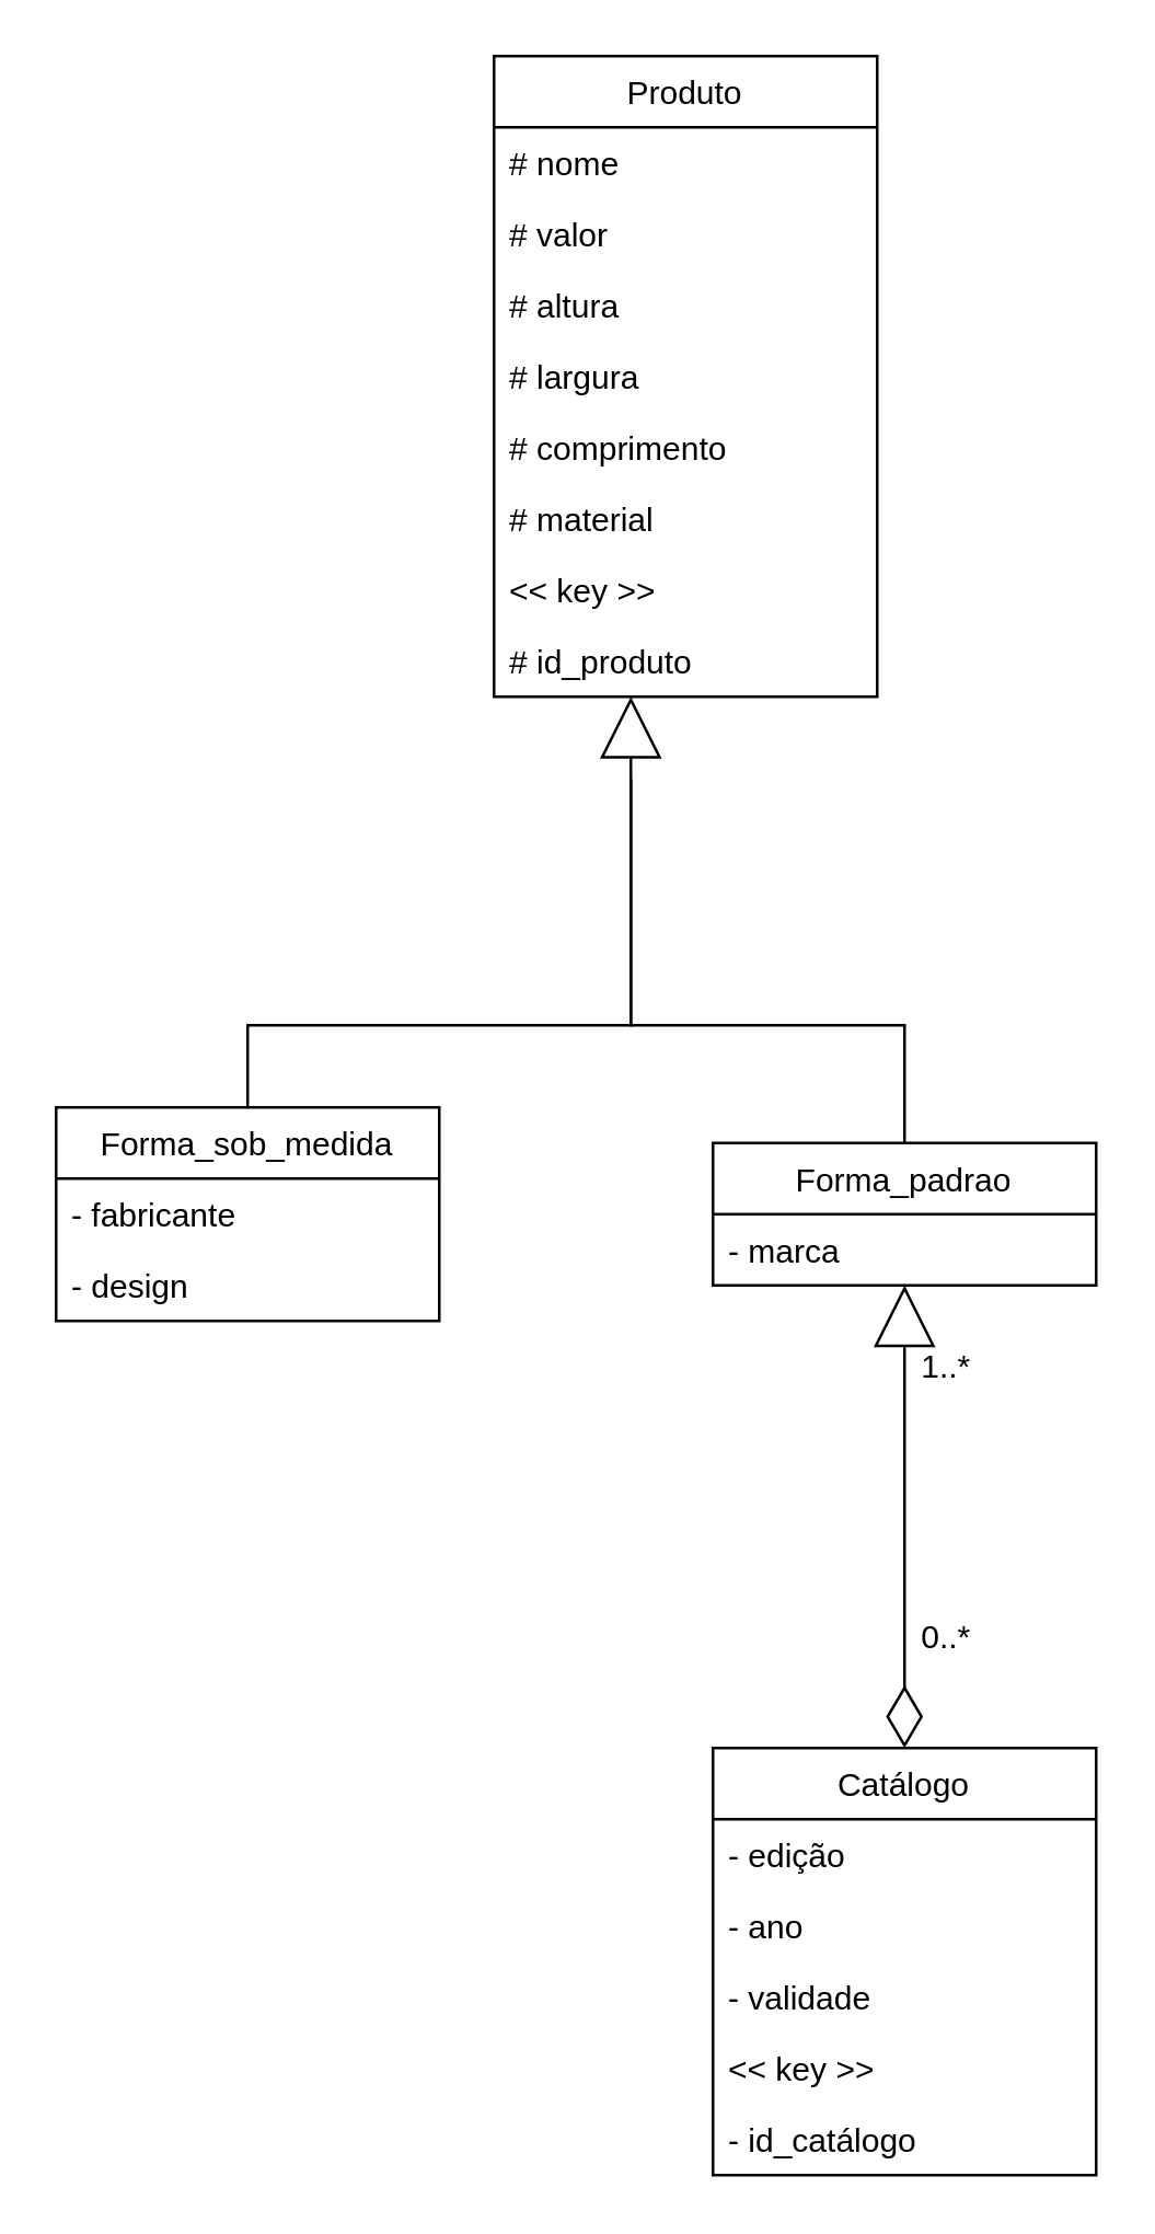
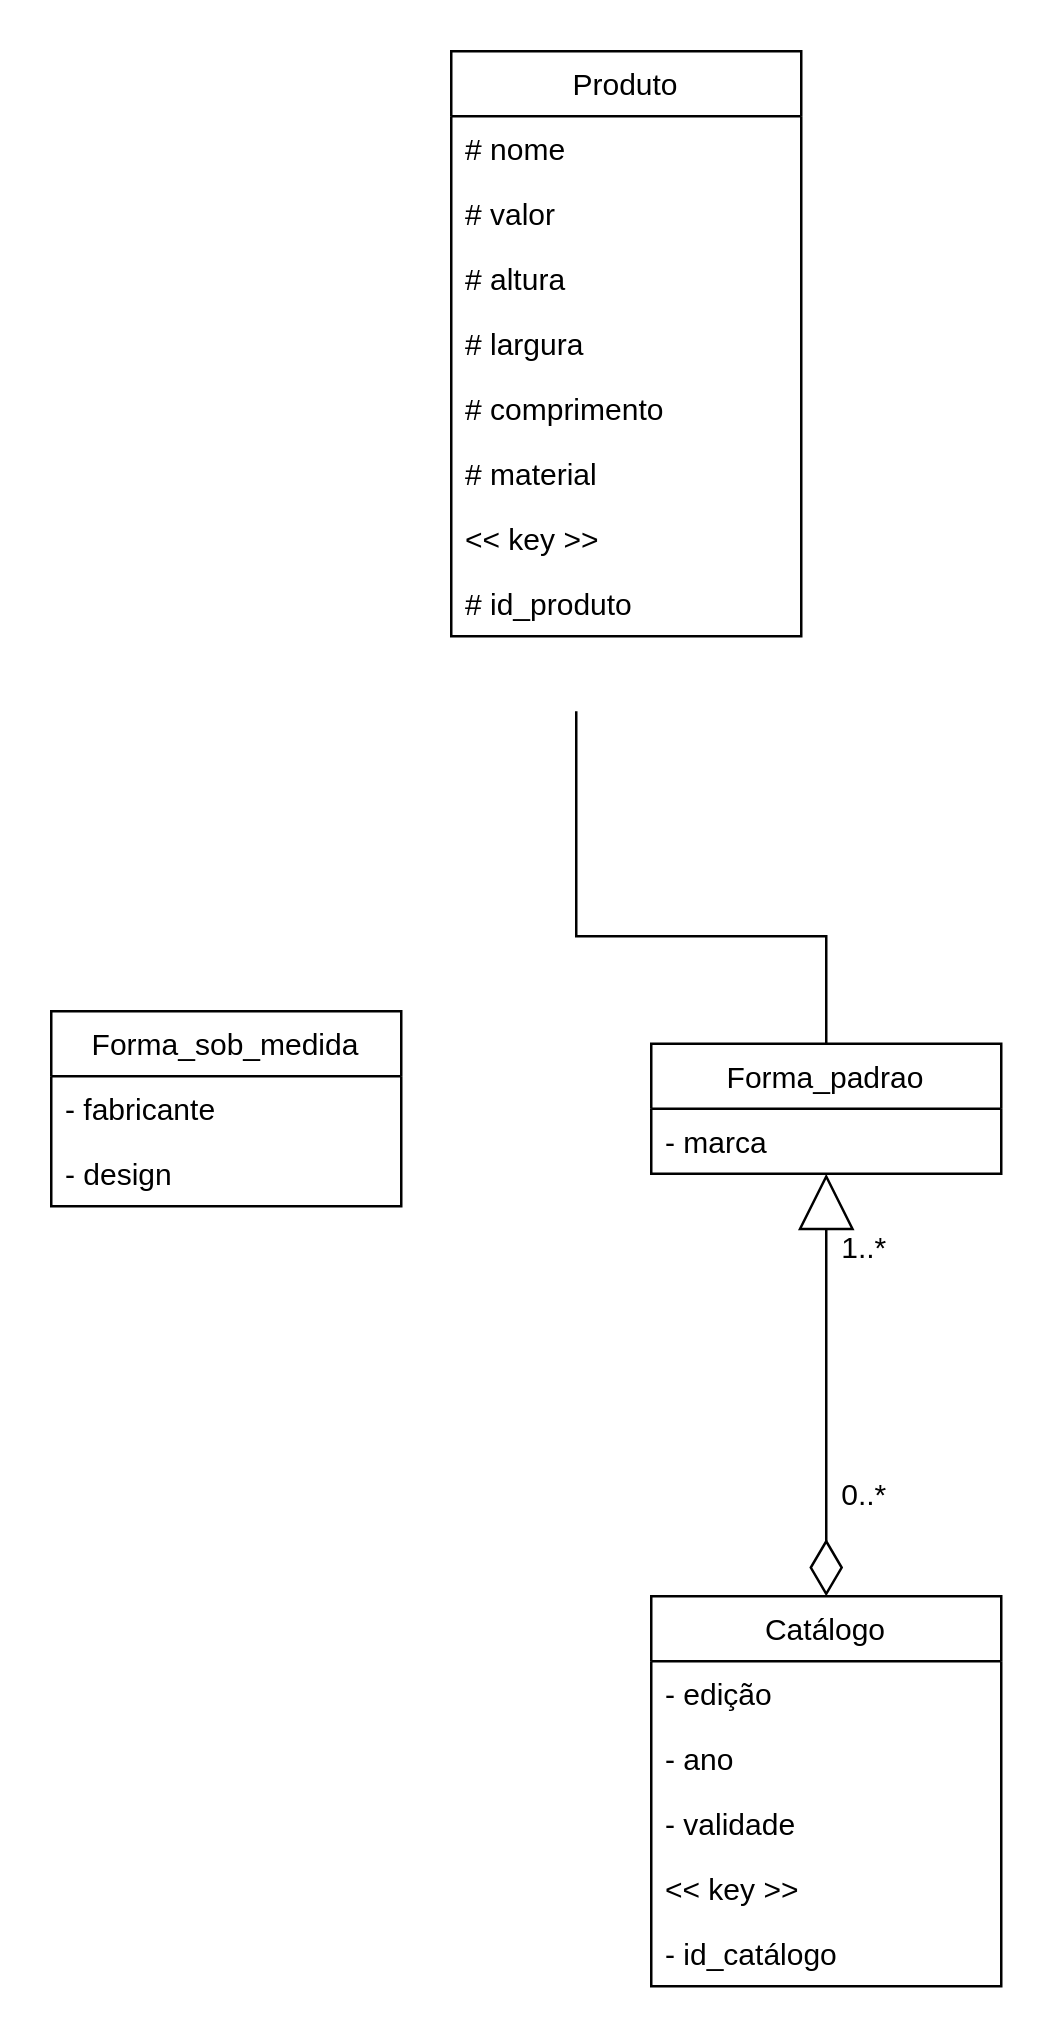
- <mxCell id="11" style="edgeStyle=orthogonalEdgeStyle;rounded=0;orthogonalLoop=1;jettySize=auto;html=1;endArrow=block;endFill=0;startArrow=none;startFill=0;endSize=20;exitX=0.5;exitY=0;exitDx=0;exitDy=0;" edge="1" parent="1" source="12" target="2"><mxGeometry relative="1" as="geometry"><Array as="points"><mxPoint x="230" y="374" /></Array></mxGeometry></mxCell>
